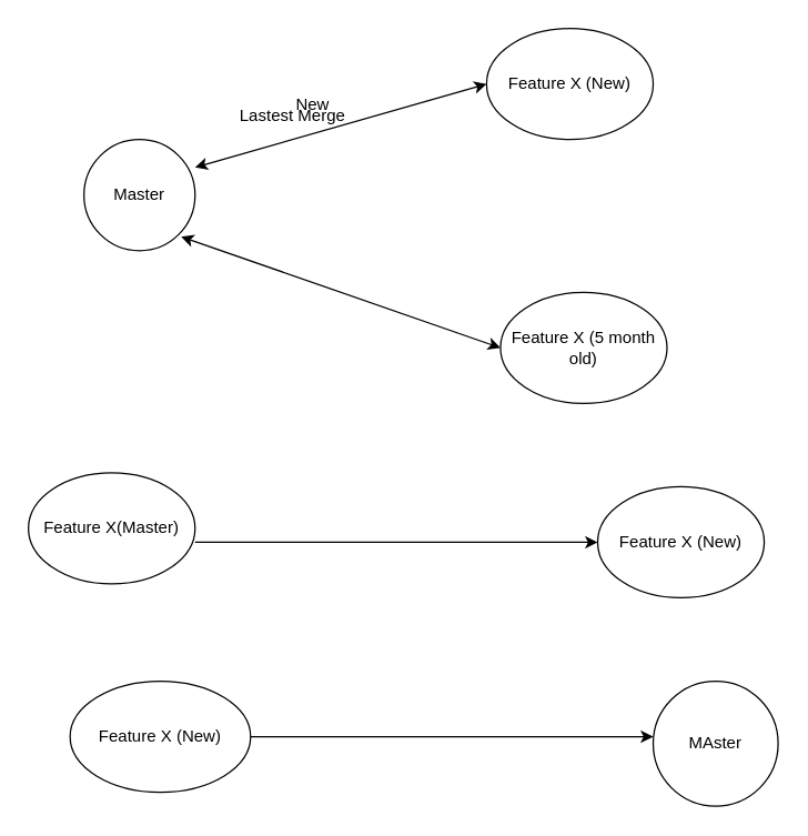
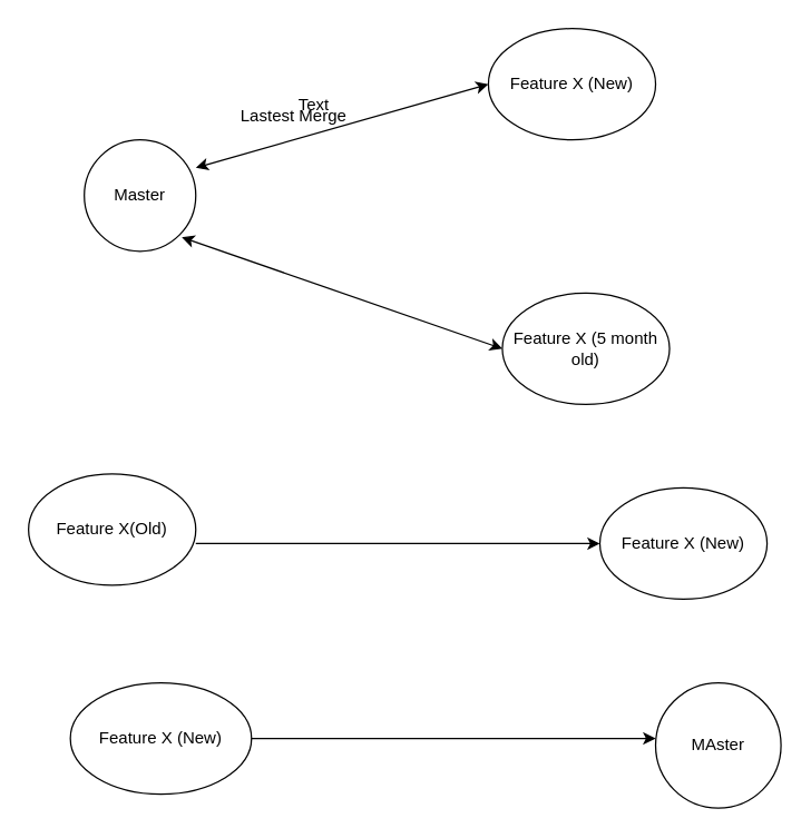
- <mxCell id="13" value="New" style="text;html=1;strokeColor=none;fillColor=none;align=center;verticalAlign=middle;whiteSpace=wrap;rounded=0;" vertex="1" parent="1"><mxGeometry x="190" y="60" width="70" height="30" as="geometry" /></mxCell>
+ <mxCell id="13" value="Text" style="text;html=1;strokeColor=none;fillColor=none;align=center;verticalAlign=middle;whiteSpace=wrap;rounded=0;" vertex="1" parent="1"><mxGeometry x="190" y="60" width="70" height="30" as="geometry" /></mxCell>
- <mxCell id="7" value="Feature X(Master)" style="ellipse;whiteSpace=wrap;html=1;" vertex="1" parent="1"><mxGeometry x="20" y="340" width="120" height="80" as="geometry" /></mxCell>
+ <mxCell id="7" value="Feature X(Old)" style="ellipse;whiteSpace=wrap;html=1;" vertex="1" parent="1"><mxGeometry x="20" y="340" width="120" height="80" as="geometry" /></mxCell>
